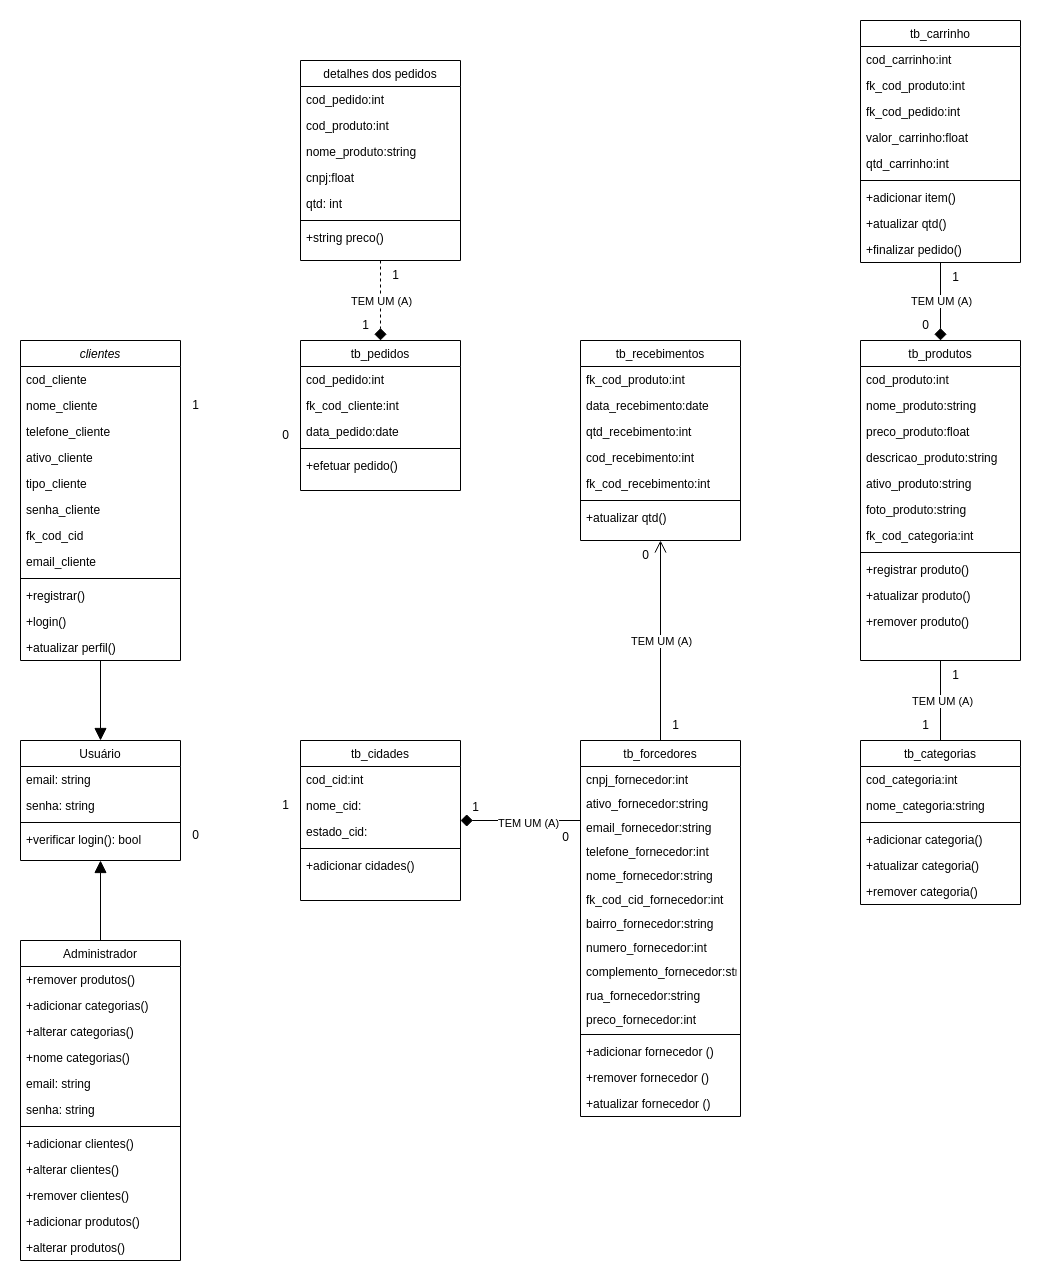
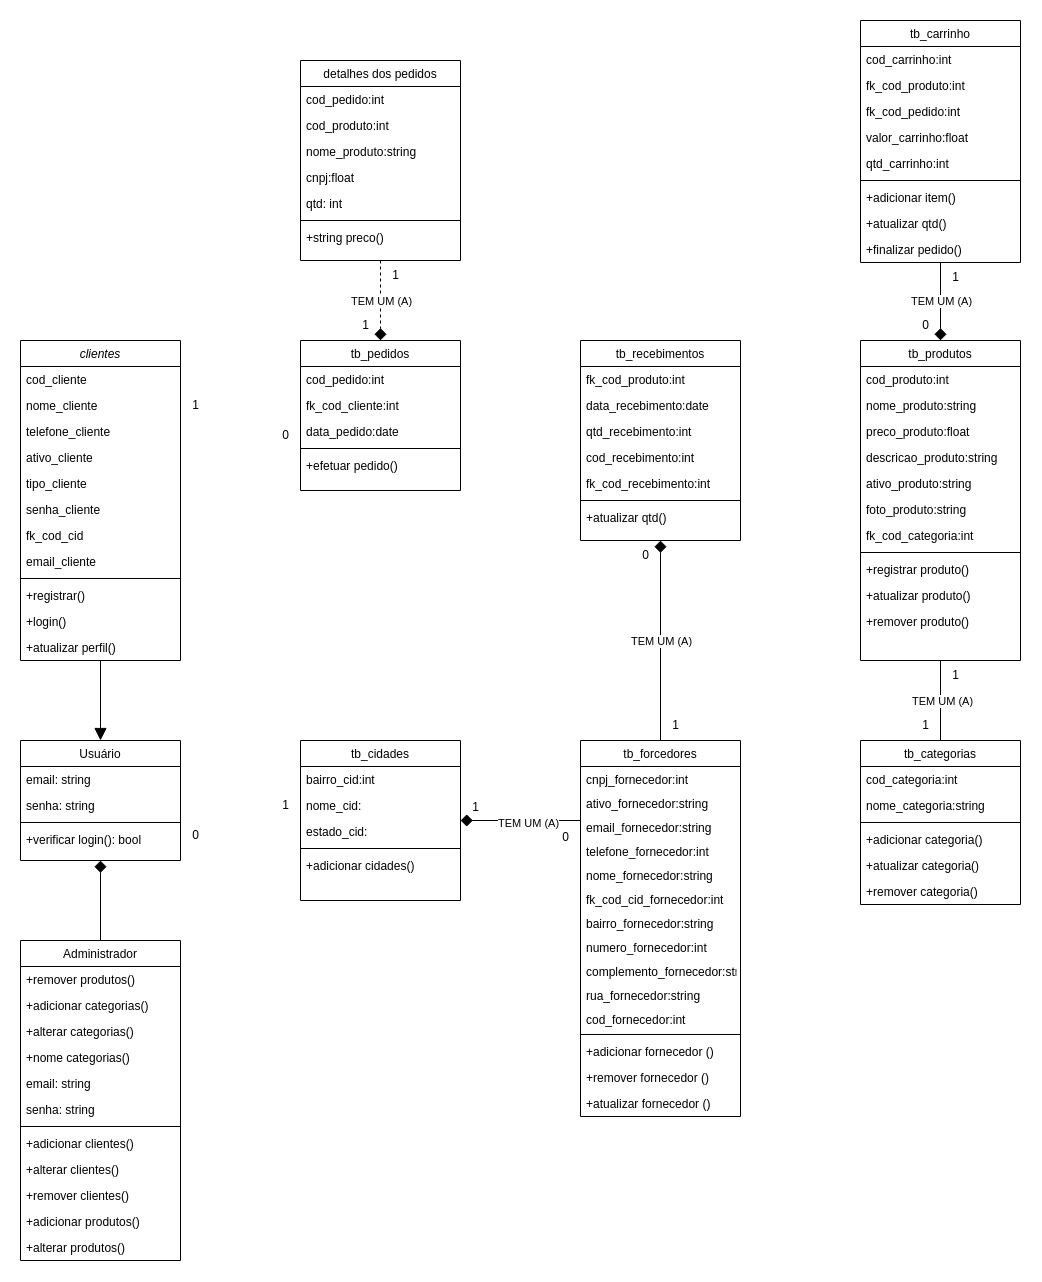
- <mxCell id="5" value="" style="endArrow=open;endSize=10;endFill=1;shadow=0;strokeWidth=1;rounded=0;edgeStyle=elbowEdgeStyle;elbow=horizontal;" parent="1" source="119" target="107" edge="1"><mxGeometry width="160" relative="1" as="geometry"><mxPoint x="430" y="780" as="sourcePoint" /><mxPoint x="530" y="720" as="targetPoint" /></mxGeometry></mxCell>
+ <mxCell id="5" value="" style="endArrow=diamond;endSize=10;endFill=1;shadow=0;strokeWidth=1;rounded=0;edgeStyle=elbowEdgeStyle;elbow=horizontal;" parent="1" source="119" target="107" edge="1"><mxGeometry width="160" relative="1" as="geometry"><mxPoint x="430" y="780" as="sourcePoint" /><mxPoint x="530" y="720" as="targetPoint" /></mxGeometry></mxCell>
- <mxCell id="139" value="cod_cid:int" style="text;align=left;verticalAlign=top;spacingLeft=4;spacingRight=4;overflow=hidden;rotatable=0;points=[[0,0.5],[1,0.5]];portConstraint=eastwest;rounded=0;shadow=0;html=0;" parent="138" vertex="1"><mxGeometry y="26" width="160" height="26" as="geometry" /></mxCell>
+ <mxCell id="139" value="bairro_cid:int" style="text;align=left;verticalAlign=top;spacingLeft=4;spacingRight=4;overflow=hidden;rotatable=0;points=[[0,0.5],[1,0.5]];portConstraint=eastwest;rounded=0;shadow=0;html=0;" parent="138" vertex="1"><mxGeometry y="26" width="160" height="26" as="geometry" /></mxCell>
- <mxCell id="9" style="edgeStyle=orthogonalEdgeStyle;rounded=0;orthogonalLoop=1;jettySize=auto;html=1;endSize=10;endArrow=block;endFill=1;" edge="1" parent="1" source="10" target="65"><mxGeometry relative="1" as="geometry"><mxPoint y="940" as="sourcePoint" x="100" /></mxGeometry></mxCell>
+ <mxCell id="9" style="edgeStyle=orthogonalEdgeStyle;rounded=0;orthogonalLoop=1;jettySize=auto;html=1;endSize=10;endArrow=diamond;endFill=1;" edge="1" parent="1" source="10" target="65"><mxGeometry relative="1" as="geometry"><mxPoint y="940" as="sourcePoint" x="100" /></mxGeometry></mxCell>
- <mxCell id="130" value="preco_fornecedor:int" style="text;align=left;verticalAlign=top;spacingLeft=4;spacingRight=4;overflow=hidden;rotatable=0;points=[[0,0.5],[1,0.5]];portConstraint=eastwest;" parent="119" vertex="1"><mxGeometry y="266" width="160" height="24" as="geometry" /></mxCell>
+ <mxCell id="130" value="cod_fornecedor:int" style="text;align=left;verticalAlign=top;spacingLeft=4;spacingRight=4;overflow=hidden;rotatable=0;points=[[0,0.5],[1,0.5]];portConstraint=eastwest;" parent="119" vertex="1"><mxGeometry y="266" width="160" height="24" as="geometry" /></mxCell>
